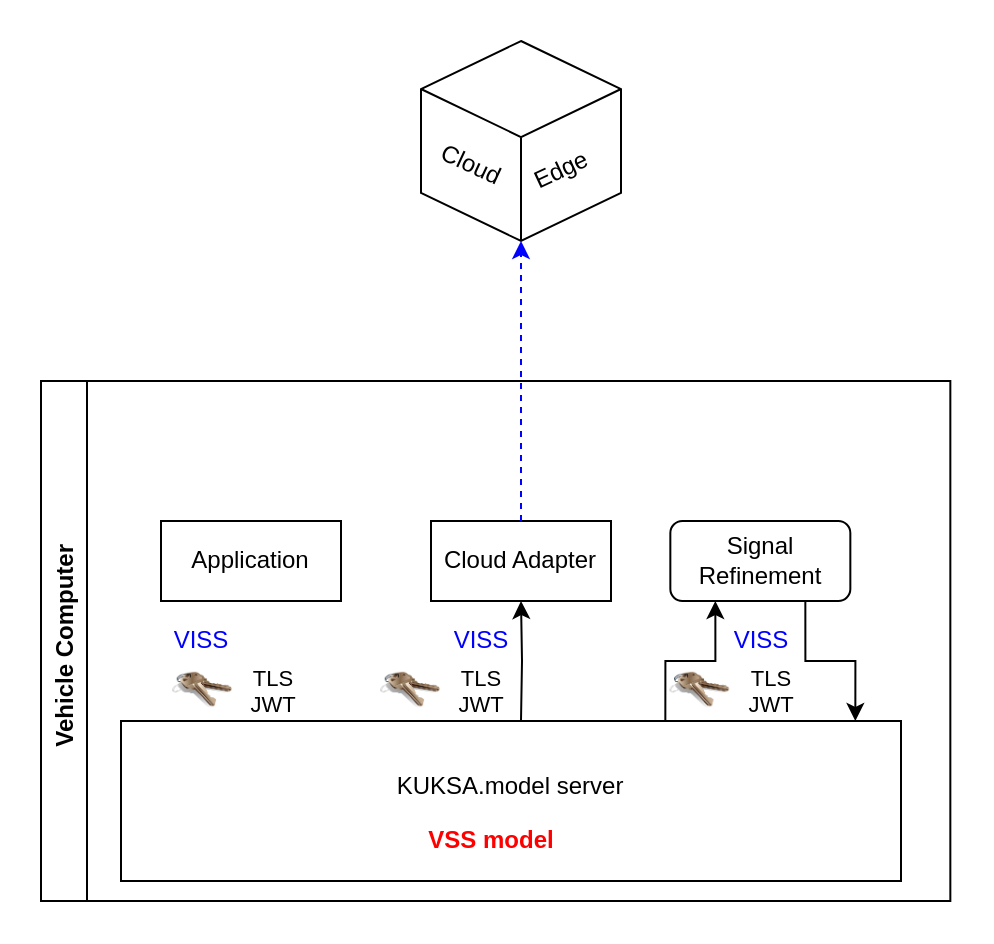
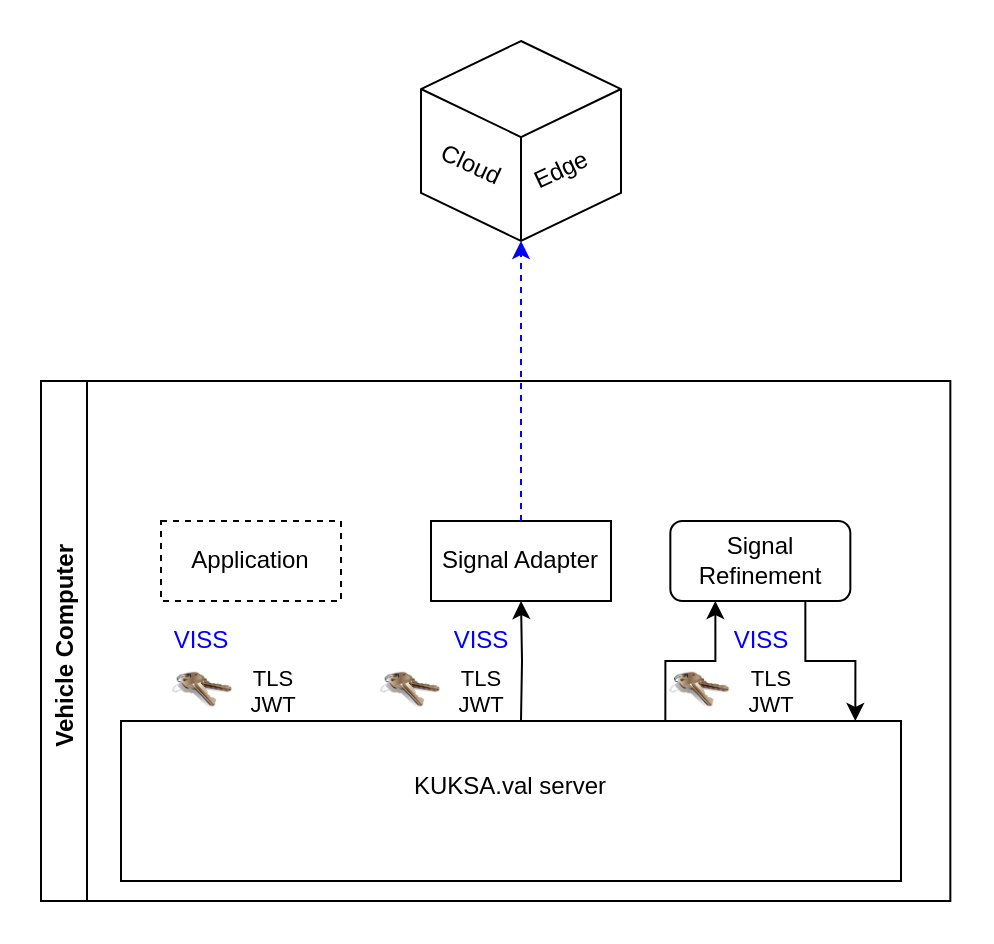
- <mxCell id="15" value="Application" style="rounded=0;whiteSpace=wrap;html=1;fontColor=#000000;" vertex="1" parent="2"><mxGeometry x="60" y="70" width="90" height="40" as="geometry" /></mxCell>
+ <mxCell id="15" value="Application" style="rounded=0;whiteSpace=wrap;html=1;fontColor=#000000;dashed=1;" vertex="1" parent="2"><mxGeometry x="60" y="70" width="90" height="40" as="geometry" /></mxCell>
- <mxCell id="16" value="Cloud Adapter" style="rounded=0;whiteSpace=wrap;html=1;fontColor=#000000;" vertex="1" parent="2"><mxGeometry x="195" y="70" width="90" height="40" as="geometry" /></mxCell>
+ <mxCell id="16" value="Signal Adapter" style="rounded=0;whiteSpace=wrap;html=1;fontColor=#000000;" vertex="1" parent="2"><mxGeometry x="195" y="70" width="90" height="40" as="geometry" /></mxCell>
- <mxCell id="4" value="&lt;font color=&quot;#000000&quot;&gt;KUKSA.model server&lt;br&gt;&lt;br&gt;&lt;/font&gt;" style="rounded=0;whiteSpace=wrap;html=1;fontColor=#FF0000;" vertex="1" parent="3"><mxGeometry width="390" height="80" as="geometry" /></mxCell>
+ <mxCell id="4" value="&lt;font color=&quot;#000000&quot;&gt;KUKSA.val server&lt;br&gt;&lt;br&gt;&lt;/font&gt;" style="rounded=0;whiteSpace=wrap;html=1;fontColor=#FF0000;" vertex="1" parent="3"><mxGeometry width="390" height="80" as="geometry" /></mxCell>
- <mxCell id="5" value="&lt;font color=&quot;#ff0000&quot;&gt;&lt;b&gt;VSS model&lt;/b&gt;&lt;/font&gt;" style="text;html=1;align=center;verticalAlign=middle;resizable=0;points=[];autosize=1;strokeColor=none;fillColor=none;fontColor=#0000FF;" vertex="1" parent="3"><mxGeometry x="144.673" y="50" width="80" height="20" as="geometry" /></mxCell>
